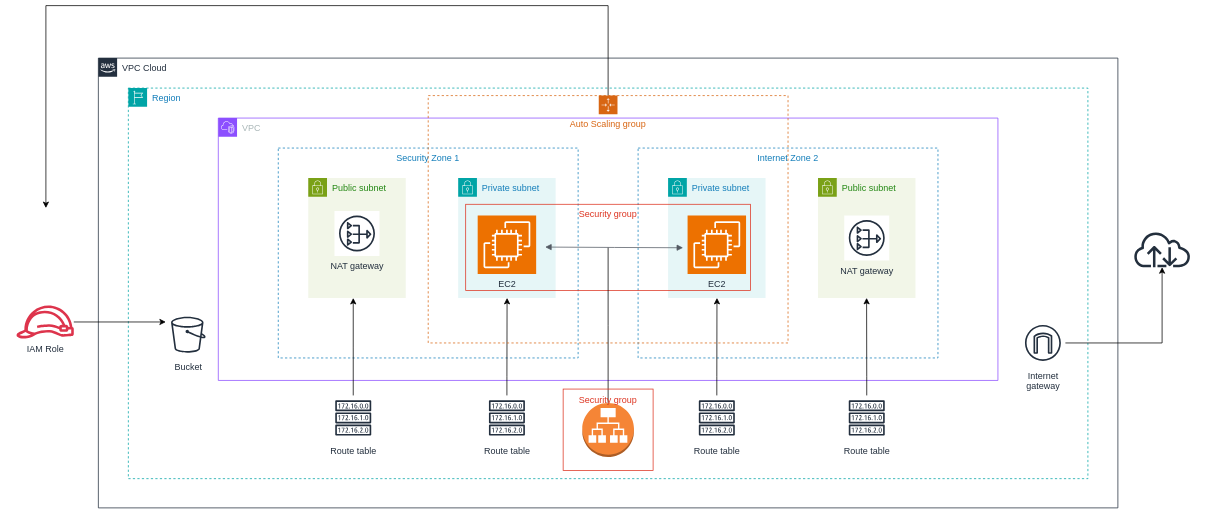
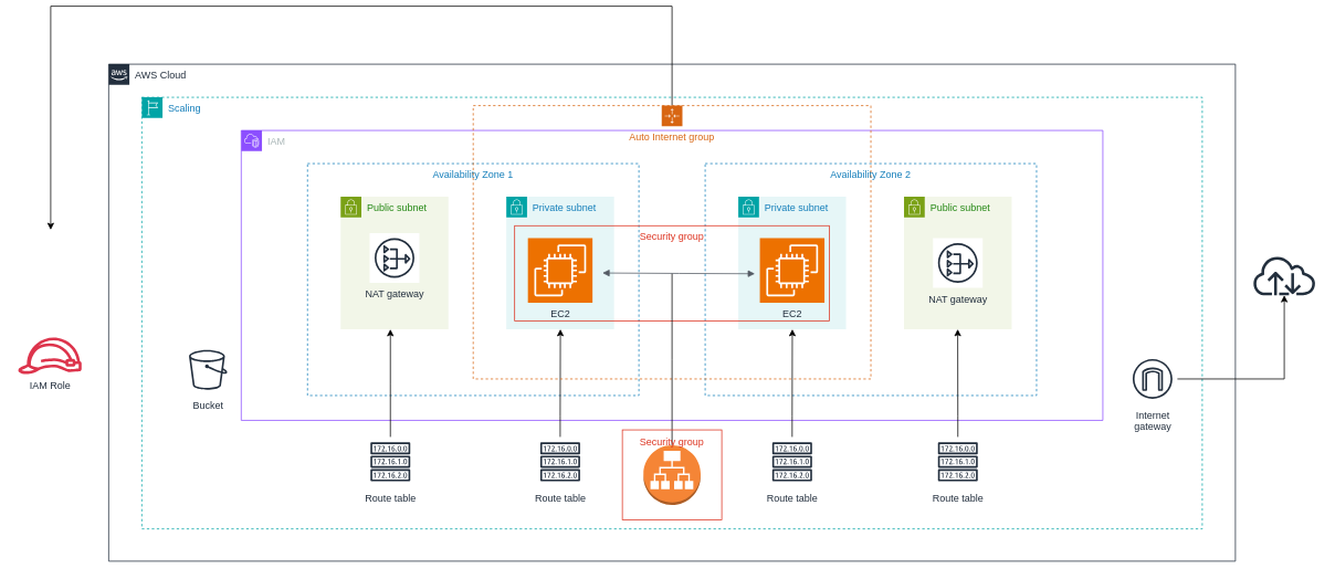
- <mxCell id="2" value="VPC Cloud" style="points=[[0,0],[0.25,0],[0.5,0],[0.75,0],[1,0],[1,0.25],[1,0.5],[1,0.75],[1,1],[0.75,1],[0.5,1],[0.25,1],[0,1],[0,0.75],[0,0.5],[0,0.25]];outlineConnect=0;gradientColor=none;html=1;whiteSpace=wrap;fontSize=12;fontStyle=0;container=1;pointerEvents=0;collapsible=0;recursiveResize=0;shape=mxgraph.aws4.group;grIcon=mxgraph.aws4.group_aws_cloud_alt;strokeColor=#232F3E;fillColor=none;verticalAlign=top;align=left;spacingLeft=30;fontColor=#232F3E;dashed=0;" vertex="1" parent="1"><mxGeometry x="130" y="20" width="1360" height="600" as="geometry" /></mxCell>
+ <mxCell id="2" value="AWS Cloud" style="points=[[0,0],[0.25,0],[0.5,0],[0.75,0],[1,0],[1,0.25],[1,0.5],[1,0.75],[1,1],[0.75,1],[0.5,1],[0.25,1],[0,1],[0,0.75],[0,0.5],[0,0.25]];outlineConnect=0;gradientColor=none;html=1;whiteSpace=wrap;fontSize=12;fontStyle=0;container=1;pointerEvents=0;collapsible=0;recursiveResize=0;shape=mxgraph.aws4.group;grIcon=mxgraph.aws4.group_aws_cloud_alt;strokeColor=#232F3E;fillColor=none;verticalAlign=top;align=left;spacingLeft=30;fontColor=#232F3E;dashed=0;" vertex="1" parent="1"><mxGeometry x="130" y="20" width="1360" height="600" as="geometry" /></mxCell>
- <mxCell id="3" value="Region" style="points=[[0,0],[0.25,0],[0.5,0],[0.75,0],[1,0],[1,0.25],[1,0.5],[1,0.75],[1,1],[0.75,1],[0.5,1],[0.25,1],[0,1],[0,0.75],[0,0.5],[0,0.25]];outlineConnect=0;gradientColor=none;html=1;whiteSpace=wrap;fontSize=12;fontStyle=0;container=1;pointerEvents=0;collapsible=0;recursiveResize=0;shape=mxgraph.aws4.group;grIcon=mxgraph.aws4.group_region;strokeColor=#00A4A6;fillColor=none;verticalAlign=top;align=left;spacingLeft=30;fontColor=#147EBA;dashed=1;" vertex="1" parent="2"><mxGeometry x="40" y="40" width="1280" height="521" as="geometry" /></mxCell>
+ <mxCell id="3" value="Scaling" style="points=[[0,0],[0.25,0],[0.5,0],[0.75,0],[1,0],[1,0.25],[1,0.5],[1,0.75],[1,1],[0.75,1],[0.5,1],[0.25,1],[0,1],[0,0.75],[0,0.5],[0,0.25]];outlineConnect=0;gradientColor=none;html=1;whiteSpace=wrap;fontSize=12;fontStyle=0;container=1;pointerEvents=0;collapsible=0;recursiveResize=0;shape=mxgraph.aws4.group;grIcon=mxgraph.aws4.group_region;strokeColor=#00A4A6;fillColor=none;verticalAlign=top;align=left;spacingLeft=30;fontColor=#147EBA;dashed=1;" vertex="1" parent="2"><mxGeometry x="40" y="40" width="1280" height="521" as="geometry" /></mxCell>
- <mxCell id="27" value="Auto Scaling group" style="points=[[0,0],[0.25,0],[0.5,0],[0.75,0],[1,0],[1,0.25],[1,0.5],[1,0.75],[1,1],[0.75,1],[0.5,1],[0.25,1],[0,1],[0,0.75],[0,0.5],[0,0.25]];outlineConnect=0;gradientColor=none;html=1;whiteSpace=wrap;fontSize=12;fontStyle=0;container=1;pointerEvents=0;collapsible=0;recursiveResize=0;shape=mxgraph.aws4.groupCenter;grIcon=mxgraph.aws4.group_auto_scaling_group;grStroke=1;strokeColor=#D86613;fillColor=none;verticalAlign=top;align=center;fontColor=#D86613;dashed=1;spacingTop=25;" vertex="1" parent="3"><mxGeometry x="400" y="10" width="480" height="330" as="geometry" /></mxCell>
+ <mxCell id="27" value="Auto Internet group" style="points=[[0,0],[0.25,0],[0.5,0],[0.75,0],[1,0],[1,0.25],[1,0.5],[1,0.75],[1,1],[0.75,1],[0.5,1],[0.25,1],[0,1],[0,0.75],[0,0.5],[0,0.25]];outlineConnect=0;gradientColor=none;html=1;whiteSpace=wrap;fontSize=12;fontStyle=0;container=1;pointerEvents=0;collapsible=0;recursiveResize=0;shape=mxgraph.aws4.groupCenter;grIcon=mxgraph.aws4.group_auto_scaling_group;grStroke=1;strokeColor=#D86613;fillColor=none;verticalAlign=top;align=center;fontColor=#D86613;dashed=1;spacingTop=25;" vertex="1" parent="3"><mxGeometry x="400" y="10" width="480" height="330" as="geometry" /></mxCell>
- <mxCell id="4" value="VPC" style="points=[[0,0],[0.25,0],[0.5,0],[0.75,0],[1,0],[1,0.25],[1,0.5],[1,0.75],[1,1],[0.75,1],[0.5,1],[0.25,1],[0,1],[0,0.75],[0,0.5],[0,0.25]];outlineConnect=0;gradientColor=none;html=1;whiteSpace=wrap;fontSize=12;fontStyle=0;container=1;pointerEvents=0;collapsible=0;recursiveResize=0;shape=mxgraph.aws4.group;grIcon=mxgraph.aws4.group_vpc2;strokeColor=#8C4FFF;fillColor=none;verticalAlign=top;align=left;spacingLeft=30;fontColor=#AAB7B8;dashed=0;" vertex="1" parent="3"><mxGeometry x="120" y="40" width="1040" height="350" as="geometry" /></mxCell>
+ <mxCell id="4" value="IAM" style="points=[[0,0],[0.25,0],[0.5,0],[0.75,0],[1,0],[1,0.25],[1,0.5],[1,0.75],[1,1],[0.75,1],[0.5,1],[0.25,1],[0,1],[0,0.75],[0,0.5],[0,0.25]];outlineConnect=0;gradientColor=none;html=1;whiteSpace=wrap;fontSize=12;fontStyle=0;container=1;pointerEvents=0;collapsible=0;recursiveResize=0;shape=mxgraph.aws4.group;grIcon=mxgraph.aws4.group_vpc2;strokeColor=#8C4FFF;fillColor=none;verticalAlign=top;align=left;spacingLeft=30;fontColor=#AAB7B8;dashed=0;" vertex="1" parent="3"><mxGeometry x="120" y="40" width="1040" height="350" as="geometry" /></mxCell>
- <mxCell id="5" value="Security Zone 1" style="fillColor=none;strokeColor=#147EBA;dashed=1;verticalAlign=top;fontStyle=0;fontColor=#147EBA;whiteSpace=wrap;html=1;align=center;fontFamily=Helvetica;fontSize=12;" vertex="1" parent="4"><mxGeometry x="80" y="40" width="400" height="280" as="geometry" /></mxCell>
+ <mxCell id="5" value="Availability Zone 1" style="fillColor=none;strokeColor=#147EBA;dashed=1;verticalAlign=top;fontStyle=0;fontColor=#147EBA;whiteSpace=wrap;html=1;align=center;fontFamily=Helvetica;fontSize=12;" vertex="1" parent="4"><mxGeometry x="80" y="40" width="400" height="280" as="geometry" /></mxCell>
- <mxCell id="6" value="Internet Zone 2" style="fillColor=none;strokeColor=#147EBA;dashed=1;verticalAlign=top;fontStyle=0;fontColor=#147EBA;whiteSpace=wrap;html=1;align=center;fontFamily=Helvetica;fontSize=12;" vertex="1" parent="4"><mxGeometry x="560" y="40" width="400" height="280" as="geometry" /></mxCell>
+ <mxCell id="6" value="Availability Zone 2" style="fillColor=none;strokeColor=#147EBA;dashed=1;verticalAlign=top;fontStyle=0;fontColor=#147EBA;whiteSpace=wrap;html=1;align=center;fontFamily=Helvetica;fontSize=12;" vertex="1" parent="4"><mxGeometry x="560" y="40" width="400" height="280" as="geometry" /></mxCell>
- <mxCell id="34" style="edgeStyle=orthogonalEdgeStyle;rounded=0;orthogonalLoop=1;jettySize=auto;html=1;" edge="1" parent="1" source="35" target="25"><mxGeometry relative="1" as="geometry"><Array as="points"><mxPoint x="59" y="380" /></Array></mxGeometry></mxCell>
